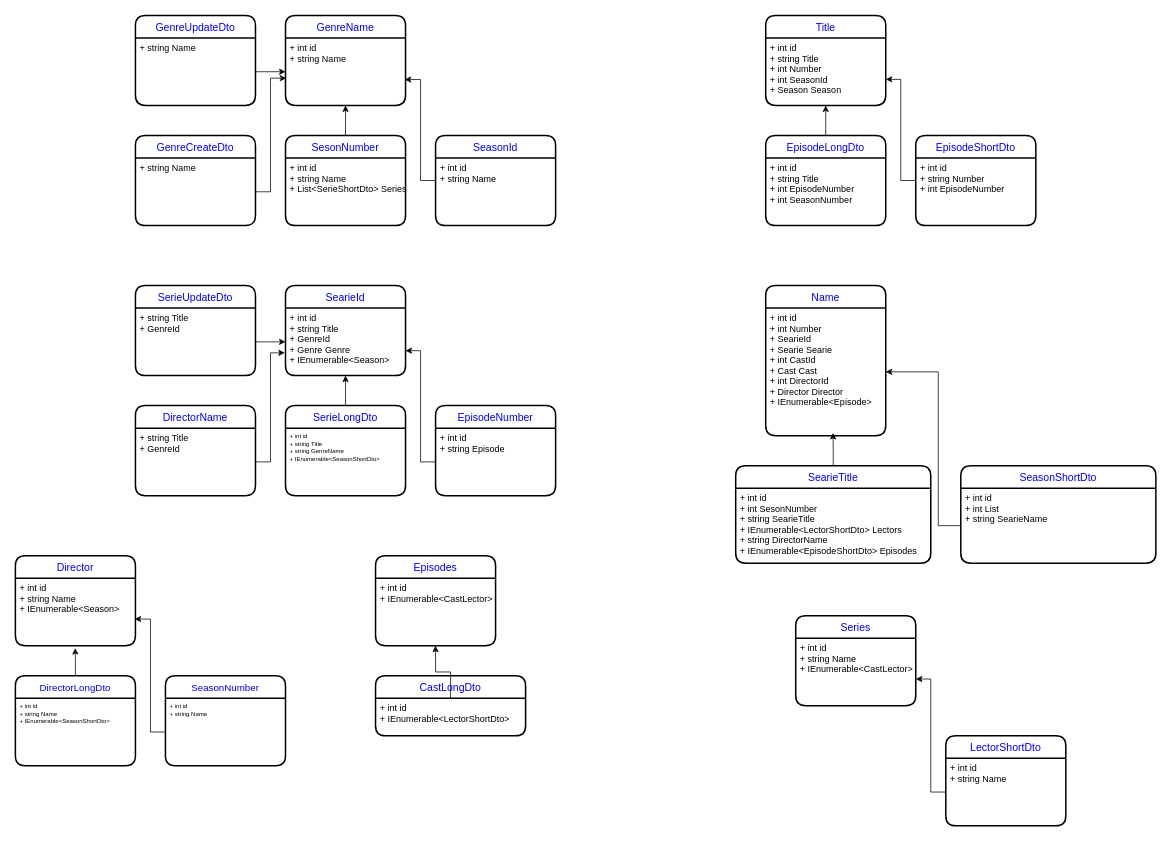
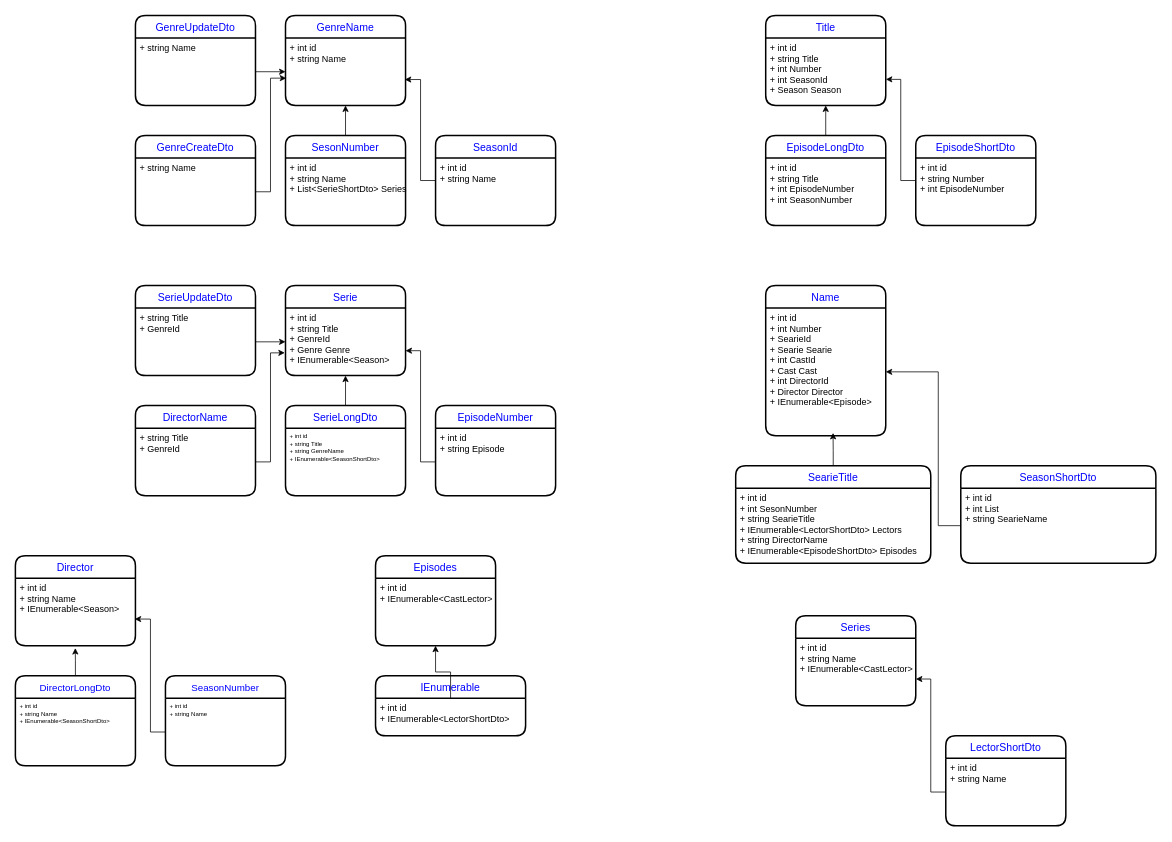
- <mxCell id="11" value="SearieId" style="swimlane;childLayout=stackLayout;horizontal=1;startSize=30;horizontalStack=0;rounded=1;fontSize=14;fontStyle=0;strokeWidth=2;resizeParent=0;resizeLast=1;shadow=0;dashed=0;align=center;fontColor=#0000FF;" vertex="1" parent="1"><mxGeometry x="380" y="380" width="160" height="120" as="geometry" /></mxCell>
+ <mxCell id="11" value="Serie" style="swimlane;childLayout=stackLayout;horizontal=1;startSize=30;horizontalStack=0;rounded=1;fontSize=14;fontStyle=0;strokeWidth=2;resizeParent=0;resizeLast=1;shadow=0;dashed=0;align=center;fontColor=#0000FF;" vertex="1" parent="1"><mxGeometry x="380" y="380" width="160" height="120" as="geometry" /></mxCell>
- <mxCell id="61" value="CastLongDto" style="swimlane;childLayout=stackLayout;horizontal=1;startSize=30;horizontalStack=0;rounded=1;fontSize=14;fontStyle=0;strokeWidth=2;resizeParent=0;resizeLast=1;shadow=0;dashed=0;align=center;fontColor=#0000FF;" vertex="1" parent="1"><mxGeometry x="500" y="900" width="200" height="80" as="geometry" /></mxCell>
+ <mxCell id="61" value="IEnumerable" style="swimlane;childLayout=stackLayout;horizontal=1;startSize=30;horizontalStack=0;rounded=1;fontSize=14;fontStyle=0;strokeWidth=2;resizeParent=0;resizeLast=1;shadow=0;dashed=0;align=center;fontColor=#0000FF;" vertex="1" parent="1"><mxGeometry x="500" y="900" width="200" height="80" as="geometry" /></mxCell>
